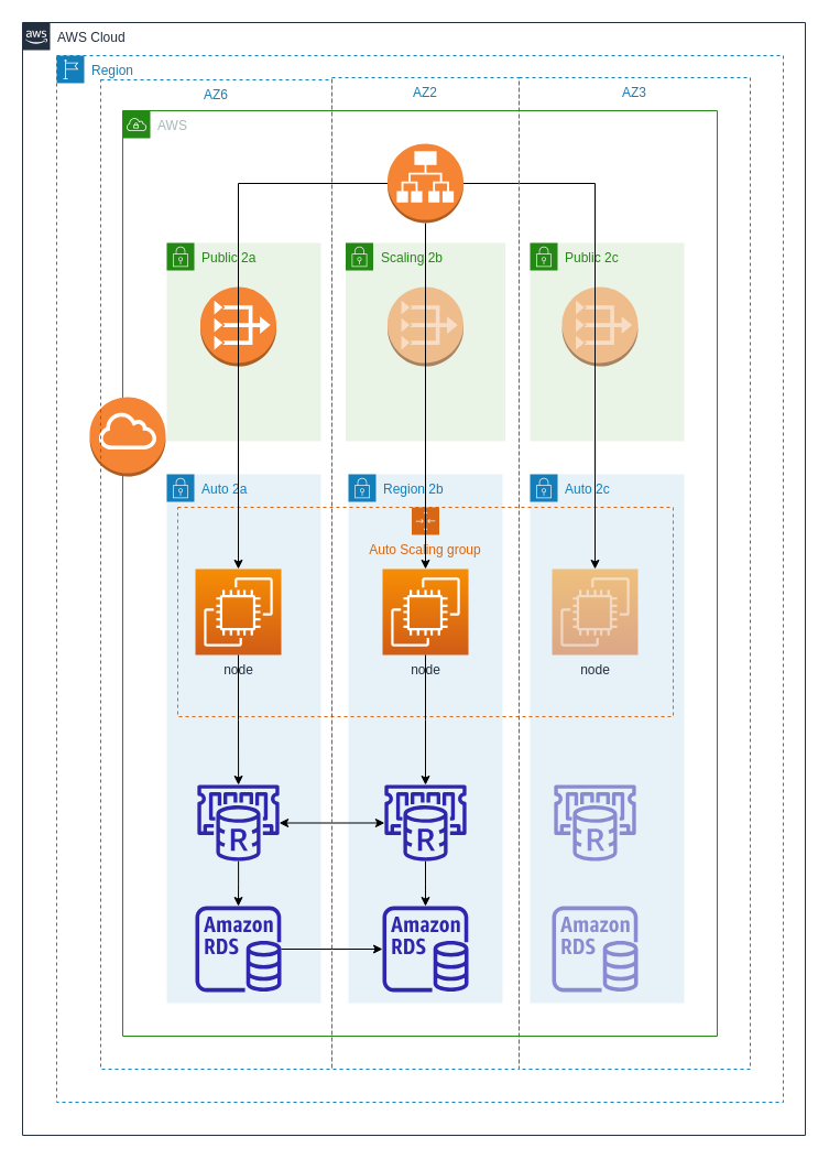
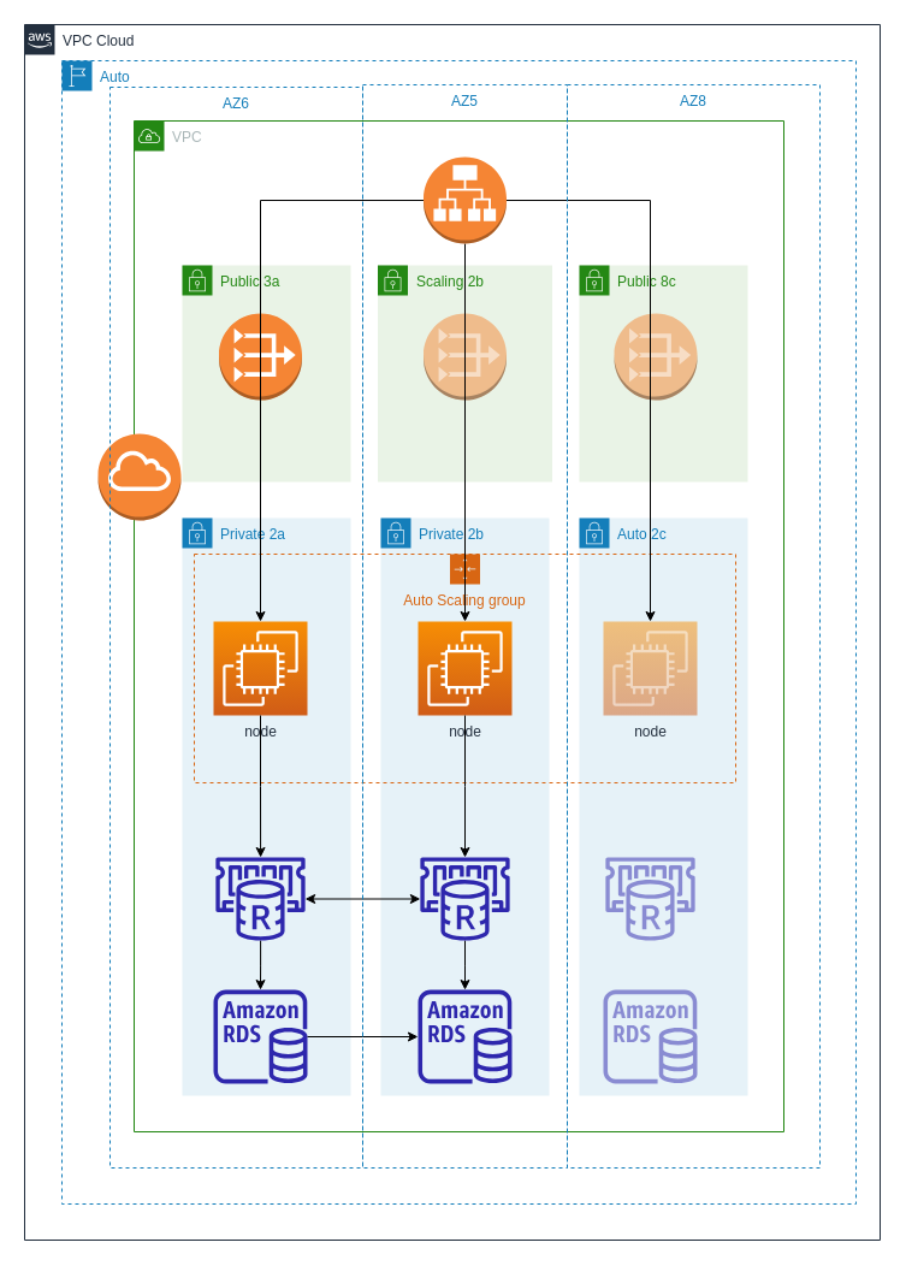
- <mxCell id="37" value="AWS Cloud" style="points=[[0,0],[0.25,0],[0.5,0],[0.75,0],[1,0],[1,0.25],[1,0.5],[1,0.75],[1,1],[0.75,1],[0.5,1],[0.25,1],[0,1],[0,0.75],[0,0.5],[0,0.25]];outlineConnect=0;gradientColor=none;html=1;whiteSpace=wrap;fontSize=12;fontStyle=0;container=1;pointerEvents=0;collapsible=0;recursiveResize=0;shape=mxgraph.aws4.group;grIcon=mxgraph.aws4.group_aws_cloud_alt;strokeColor=#232F3E;fillColor=none;verticalAlign=top;align=left;spacingLeft=30;fontColor=#232F3E;dashed=0;" vertex="1" parent="1"><mxGeometry x="20" y="20" width="711" height="1010" as="geometry" /></mxCell>
+ <mxCell id="37" value="VPC Cloud" style="points=[[0,0],[0.25,0],[0.5,0],[0.75,0],[1,0],[1,0.25],[1,0.5],[1,0.75],[1,1],[0.75,1],[0.5,1],[0.25,1],[0,1],[0,0.75],[0,0.5],[0,0.25]];outlineConnect=0;gradientColor=none;html=1;whiteSpace=wrap;fontSize=12;fontStyle=0;container=1;pointerEvents=0;collapsible=0;recursiveResize=0;shape=mxgraph.aws4.group;grIcon=mxgraph.aws4.group_aws_cloud_alt;strokeColor=#232F3E;fillColor=none;verticalAlign=top;align=left;spacingLeft=30;fontColor=#232F3E;dashed=0;" vertex="1" parent="1"><mxGeometry x="20" y="20" width="711" height="1010" as="geometry" /></mxCell>
- <mxCell id="36" value="Region" style="points=[[0,0],[0.25,0],[0.5,0],[0.75,0],[1,0],[1,0.25],[1,0.5],[1,0.75],[1,1],[0.75,1],[0.5,1],[0.25,1],[0,1],[0,0.75],[0,0.5],[0,0.25]];outlineConnect=0;gradientColor=none;html=1;whiteSpace=wrap;fontSize=12;fontStyle=0;container=1;pointerEvents=0;collapsible=0;recursiveResize=0;shape=mxgraph.aws4.group;grIcon=mxgraph.aws4.group_region;strokeColor=#147EBA;fillColor=none;verticalAlign=top;align=left;spacingLeft=30;fontColor=#147EBA;dashed=1;" vertex="1" parent="1"><mxGeometry x="51" y="50" width="660" height="950" as="geometry" /></mxCell>
+ <mxCell id="36" value="Auto" style="points=[[0,0],[0.25,0],[0.5,0],[0.75,0],[1,0],[1,0.25],[1,0.5],[1,0.75],[1,1],[0.75,1],[0.5,1],[0.25,1],[0,1],[0,0.75],[0,0.5],[0,0.25]];outlineConnect=0;gradientColor=none;html=1;whiteSpace=wrap;fontSize=12;fontStyle=0;container=1;pointerEvents=0;collapsible=0;recursiveResize=0;shape=mxgraph.aws4.group;grIcon=mxgraph.aws4.group_region;strokeColor=#147EBA;fillColor=none;verticalAlign=top;align=left;spacingLeft=30;fontColor=#147EBA;dashed=1;" vertex="1" parent="1"><mxGeometry x="51" y="50" width="660" height="950" as="geometry" /></mxCell>
- <mxCell id="34" value="AZ2" style="fillColor=none;strokeColor=#147EBA;dashed=1;verticalAlign=top;fontStyle=0;fontColor=#147EBA;whiteSpace=wrap;html=1;" vertex="1" parent="1"><mxGeometry x="301" y="70" width="170" height="900" as="geometry" /></mxCell>
+ <mxCell id="34" value="AZ5" style="fillColor=none;strokeColor=#147EBA;dashed=1;verticalAlign=top;fontStyle=0;fontColor=#147EBA;whiteSpace=wrap;html=1;" vertex="1" parent="1"><mxGeometry x="301" y="70" width="170" height="900" as="geometry" /></mxCell>
- <mxCell id="35" value="AZ3" style="fillColor=none;strokeColor=#147EBA;dashed=1;verticalAlign=top;fontStyle=0;fontColor=#147EBA;whiteSpace=wrap;html=1;" vertex="1" parent="1"><mxGeometry x="471" y="70" width="210" height="900" as="geometry" /></mxCell>
+ <mxCell id="35" value="AZ8" style="fillColor=none;strokeColor=#147EBA;dashed=1;verticalAlign=top;fontStyle=0;fontColor=#147EBA;whiteSpace=wrap;html=1;" vertex="1" parent="1"><mxGeometry x="471" y="70" width="210" height="900" as="geometry" /></mxCell>
- <mxCell id="25" value="AWS" style="points=[[0,0],[0.25,0],[0.5,0],[0.75,0],[1,0],[1,0.25],[1,0.5],[1,0.75],[1,1],[0.75,1],[0.5,1],[0.25,1],[0,1],[0,0.75],[0,0.5],[0,0.25]];outlineConnect=0;gradientColor=none;html=1;whiteSpace=wrap;fontSize=12;fontStyle=0;container=1;pointerEvents=0;collapsible=0;recursiveResize=0;shape=mxgraph.aws4.group;grIcon=mxgraph.aws4.group_vpc;strokeColor=#248814;fillColor=none;verticalAlign=top;align=left;spacingLeft=30;fontColor=#AAB7B8;dashed=0;" vertex="1" parent="1"><mxGeometry x="111" y="100" width="540" height="840" as="geometry" /></mxCell>
+ <mxCell id="25" value="VPC" style="points=[[0,0],[0.25,0],[0.5,0],[0.75,0],[1,0],[1,0.25],[1,0.5],[1,0.75],[1,1],[0.75,1],[0.5,1],[0.25,1],[0,1],[0,0.75],[0,0.5],[0,0.25]];outlineConnect=0;gradientColor=none;html=1;whiteSpace=wrap;fontSize=12;fontStyle=0;container=1;pointerEvents=0;collapsible=0;recursiveResize=0;shape=mxgraph.aws4.group;grIcon=mxgraph.aws4.group_vpc;strokeColor=#248814;fillColor=none;verticalAlign=top;align=left;spacingLeft=30;fontColor=#AAB7B8;dashed=0;" vertex="1" parent="1"><mxGeometry x="111" y="100" width="540" height="840" as="geometry" /></mxCell>
- <mxCell id="6" value="Public 2a" style="points=[[0,0],[0.25,0],[0.5,0],[0.75,0],[1,0],[1,0.25],[1,0.5],[1,0.75],[1,1],[0.75,1],[0.5,1],[0.25,1],[0,1],[0,0.75],[0,0.5],[0,0.25]];outlineConnect=0;gradientColor=none;html=1;whiteSpace=wrap;fontSize=12;fontStyle=0;container=1;pointerEvents=0;collapsible=0;recursiveResize=0;shape=mxgraph.aws4.group;grIcon=mxgraph.aws4.group_security_group;grStroke=0;strokeColor=#248814;fillColor=#E9F3E6;verticalAlign=top;align=left;spacingLeft=30;fontColor=#248814;dashed=0;" vertex="1" parent="1"><mxGeometry x="151" y="220" width="140" height="180" as="geometry" /></mxCell>
+ <mxCell id="6" value="Public 3a" style="points=[[0,0],[0.25,0],[0.5,0],[0.75,0],[1,0],[1,0.25],[1,0.5],[1,0.75],[1,1],[0.75,1],[0.5,1],[0.25,1],[0,1],[0,0.75],[0,0.5],[0,0.25]];outlineConnect=0;gradientColor=none;html=1;whiteSpace=wrap;fontSize=12;fontStyle=0;container=1;pointerEvents=0;collapsible=0;recursiveResize=0;shape=mxgraph.aws4.group;grIcon=mxgraph.aws4.group_security_group;grStroke=0;strokeColor=#248814;fillColor=#E9F3E6;verticalAlign=top;align=left;spacingLeft=30;fontColor=#248814;dashed=0;" vertex="1" parent="1"><mxGeometry x="151" y="220" width="140" height="180" as="geometry" /></mxCell>
- <mxCell id="9" value="Public 2c" style="points=[[0,0],[0.25,0],[0.5,0],[0.75,0],[1,0],[1,0.25],[1,0.5],[1,0.75],[1,1],[0.75,1],[0.5,1],[0.25,1],[0,1],[0,0.75],[0,0.5],[0,0.25]];outlineConnect=0;gradientColor=none;html=1;whiteSpace=wrap;fontSize=12;fontStyle=0;container=1;pointerEvents=0;collapsible=0;recursiveResize=0;shape=mxgraph.aws4.group;grIcon=mxgraph.aws4.group_security_group;grStroke=0;strokeColor=#248814;fillColor=#E9F3E6;verticalAlign=top;align=left;spacingLeft=30;fontColor=#248814;dashed=0;" vertex="1" parent="1"><mxGeometry x="481" y="220" width="140" height="180" as="geometry" /></mxCell>
+ <mxCell id="9" value="Public 8c" style="points=[[0,0],[0.25,0],[0.5,0],[0.75,0],[1,0],[1,0.25],[1,0.5],[1,0.75],[1,1],[0.75,1],[0.5,1],[0.25,1],[0,1],[0,0.75],[0,0.5],[0,0.25]];outlineConnect=0;gradientColor=none;html=1;whiteSpace=wrap;fontSize=12;fontStyle=0;container=1;pointerEvents=0;collapsible=0;recursiveResize=0;shape=mxgraph.aws4.group;grIcon=mxgraph.aws4.group_security_group;grStroke=0;strokeColor=#248814;fillColor=#E9F3E6;verticalAlign=top;align=left;spacingLeft=30;fontColor=#248814;dashed=0;" vertex="1" parent="1"><mxGeometry x="481" y="220" width="140" height="180" as="geometry" /></mxCell>
- <mxCell id="2" value="Auto 2a" style="points=[[0,0],[0.25,0],[0.5,0],[0.75,0],[1,0],[1,0.25],[1,0.5],[1,0.75],[1,1],[0.75,1],[0.5,1],[0.25,1],[0,1],[0,0.75],[0,0.5],[0,0.25]];outlineConnect=0;gradientColor=none;html=1;whiteSpace=wrap;fontSize=12;fontStyle=0;container=1;pointerEvents=0;collapsible=0;recursiveResize=0;shape=mxgraph.aws4.group;grIcon=mxgraph.aws4.group_security_group;grStroke=0;strokeColor=#147EBA;fillColor=#E6F2F8;verticalAlign=top;align=left;spacingLeft=30;fontColor=#147EBA;dashed=0;" vertex="1" parent="1"><mxGeometry x="151" y="430" width="140" height="480" as="geometry" /></mxCell>
+ <mxCell id="2" value="Private 2a" style="points=[[0,0],[0.25,0],[0.5,0],[0.75,0],[1,0],[1,0.25],[1,0.5],[1,0.75],[1,1],[0.75,1],[0.5,1],[0.25,1],[0,1],[0,0.75],[0,0.5],[0,0.25]];outlineConnect=0;gradientColor=none;html=1;whiteSpace=wrap;fontSize=12;fontStyle=0;container=1;pointerEvents=0;collapsible=0;recursiveResize=0;shape=mxgraph.aws4.group;grIcon=mxgraph.aws4.group_security_group;grStroke=0;strokeColor=#147EBA;fillColor=#E6F2F8;verticalAlign=top;align=left;spacingLeft=30;fontColor=#147EBA;dashed=0;" vertex="1" parent="1"><mxGeometry x="151" y="430" width="140" height="480" as="geometry" /></mxCell>
- <mxCell id="10" value="Region 2b" style="points=[[0,0],[0.25,0],[0.5,0],[0.75,0],[1,0],[1,0.25],[1,0.5],[1,0.75],[1,1],[0.75,1],[0.5,1],[0.25,1],[0,1],[0,0.75],[0,0.5],[0,0.25]];outlineConnect=0;gradientColor=none;html=1;whiteSpace=wrap;fontSize=12;fontStyle=0;container=1;pointerEvents=0;collapsible=0;recursiveResize=0;shape=mxgraph.aws4.group;grIcon=mxgraph.aws4.group_security_group;grStroke=0;strokeColor=#147EBA;fillColor=#E6F2F8;verticalAlign=top;align=left;spacingLeft=30;fontColor=#147EBA;dashed=0;" vertex="1" parent="1"><mxGeometry x="316" y="430" width="140" height="480" as="geometry" /></mxCell>
+ <mxCell id="10" value="Private 2b" style="points=[[0,0],[0.25,0],[0.5,0],[0.75,0],[1,0],[1,0.25],[1,0.5],[1,0.75],[1,1],[0.75,1],[0.5,1],[0.25,1],[0,1],[0,0.75],[0,0.5],[0,0.25]];outlineConnect=0;gradientColor=none;html=1;whiteSpace=wrap;fontSize=12;fontStyle=0;container=1;pointerEvents=0;collapsible=0;recursiveResize=0;shape=mxgraph.aws4.group;grIcon=mxgraph.aws4.group_security_group;grStroke=0;strokeColor=#147EBA;fillColor=#E6F2F8;verticalAlign=top;align=left;spacingLeft=30;fontColor=#147EBA;dashed=0;" vertex="1" parent="1"><mxGeometry x="316" y="430" width="140" height="480" as="geometry" /></mxCell>
